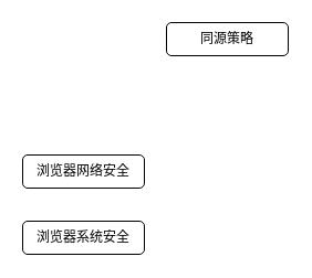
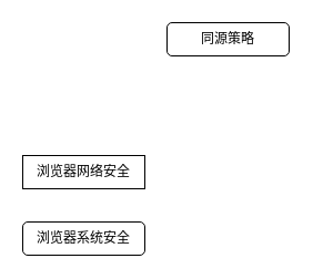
- <mxCell id="2" value="浏览器网络安全" style="rounded=1;whiteSpace=wrap;html=1;" vertex="1" parent="1"><mxGeometry x="20" y="140" width="110" height="30" as="geometry" /></mxCell>
+ <mxCell id="2" value="浏览器网络安全" style="whiteSpace=wrap;html=1;rounded=0;" vertex="1" parent="1"><mxGeometry x="20" y="140" width="110" height="30" as="geometry" /></mxCell>
